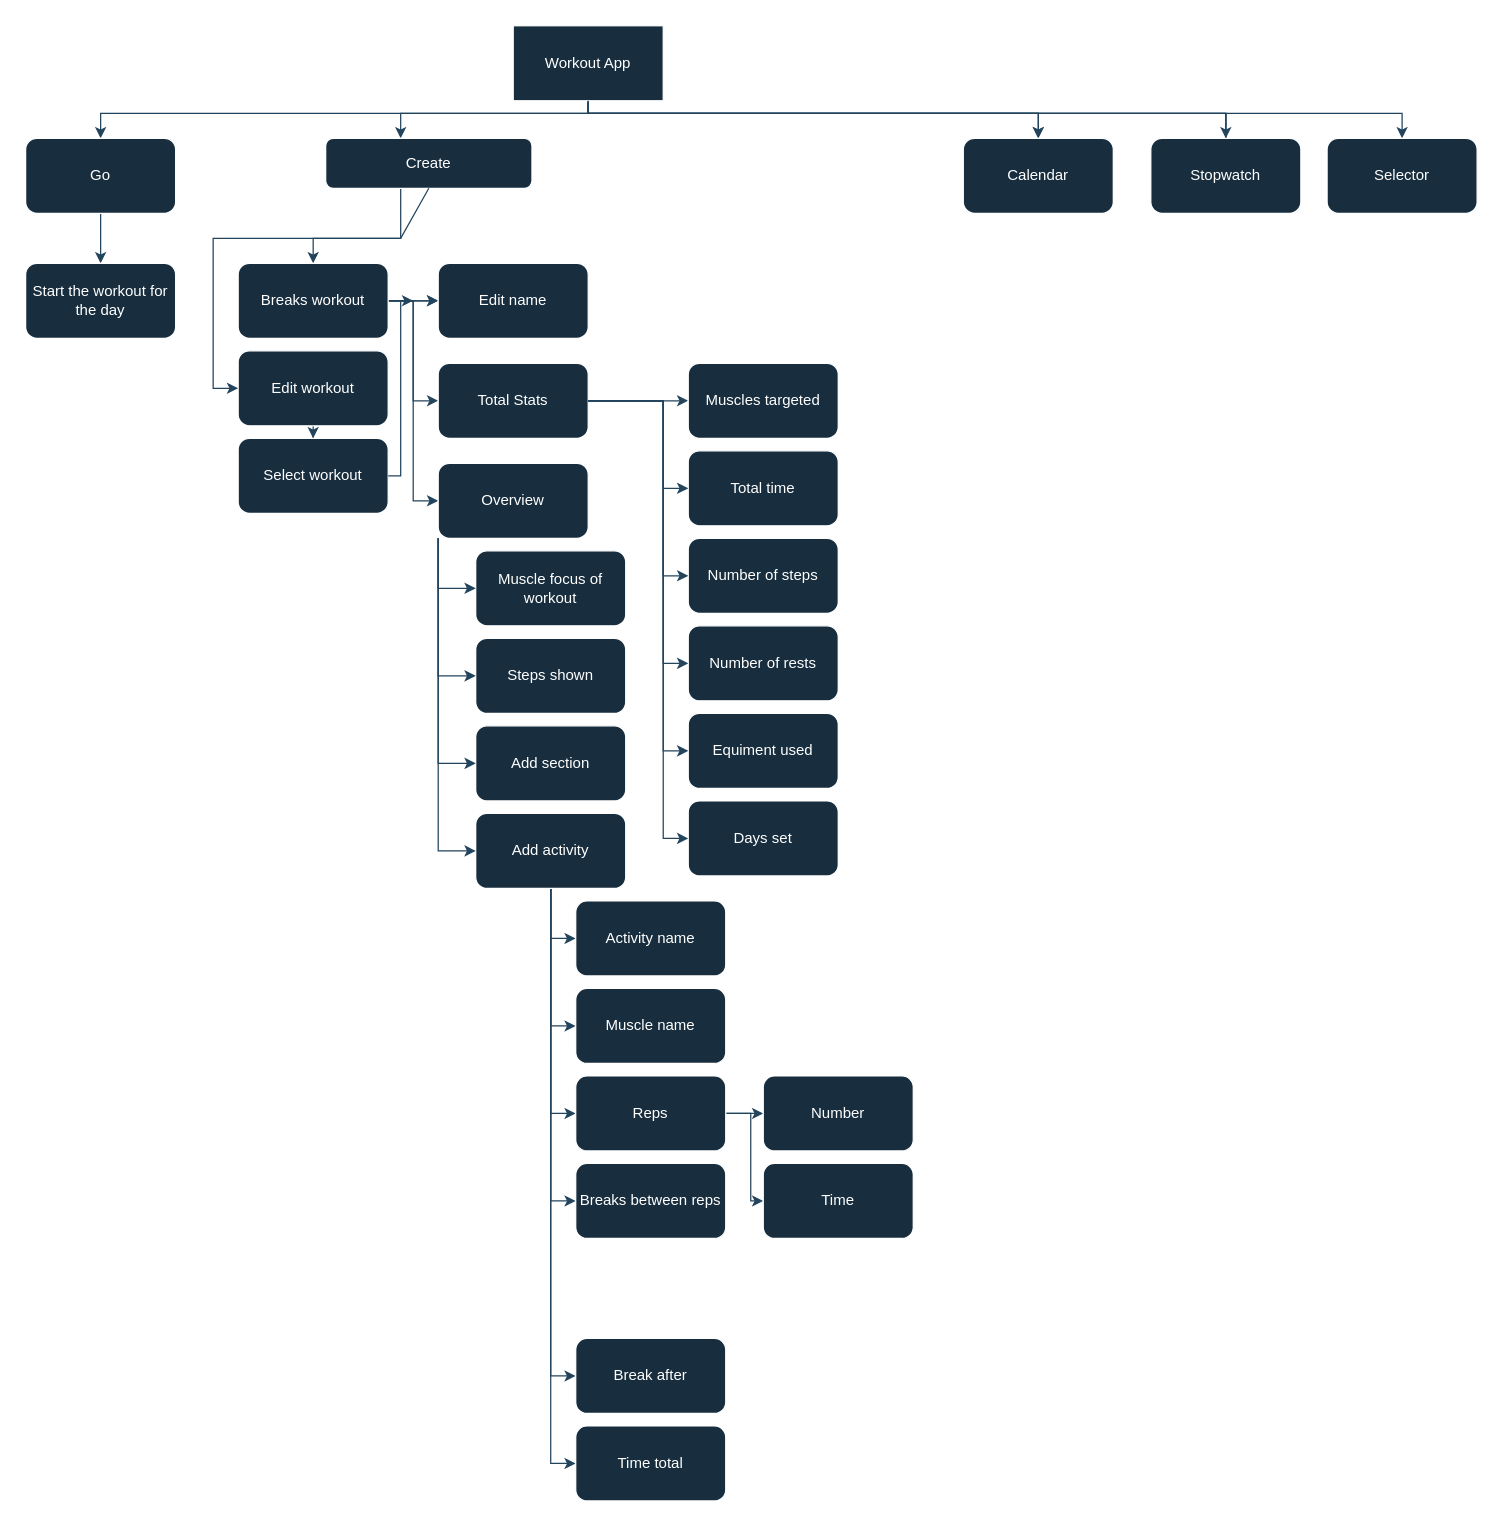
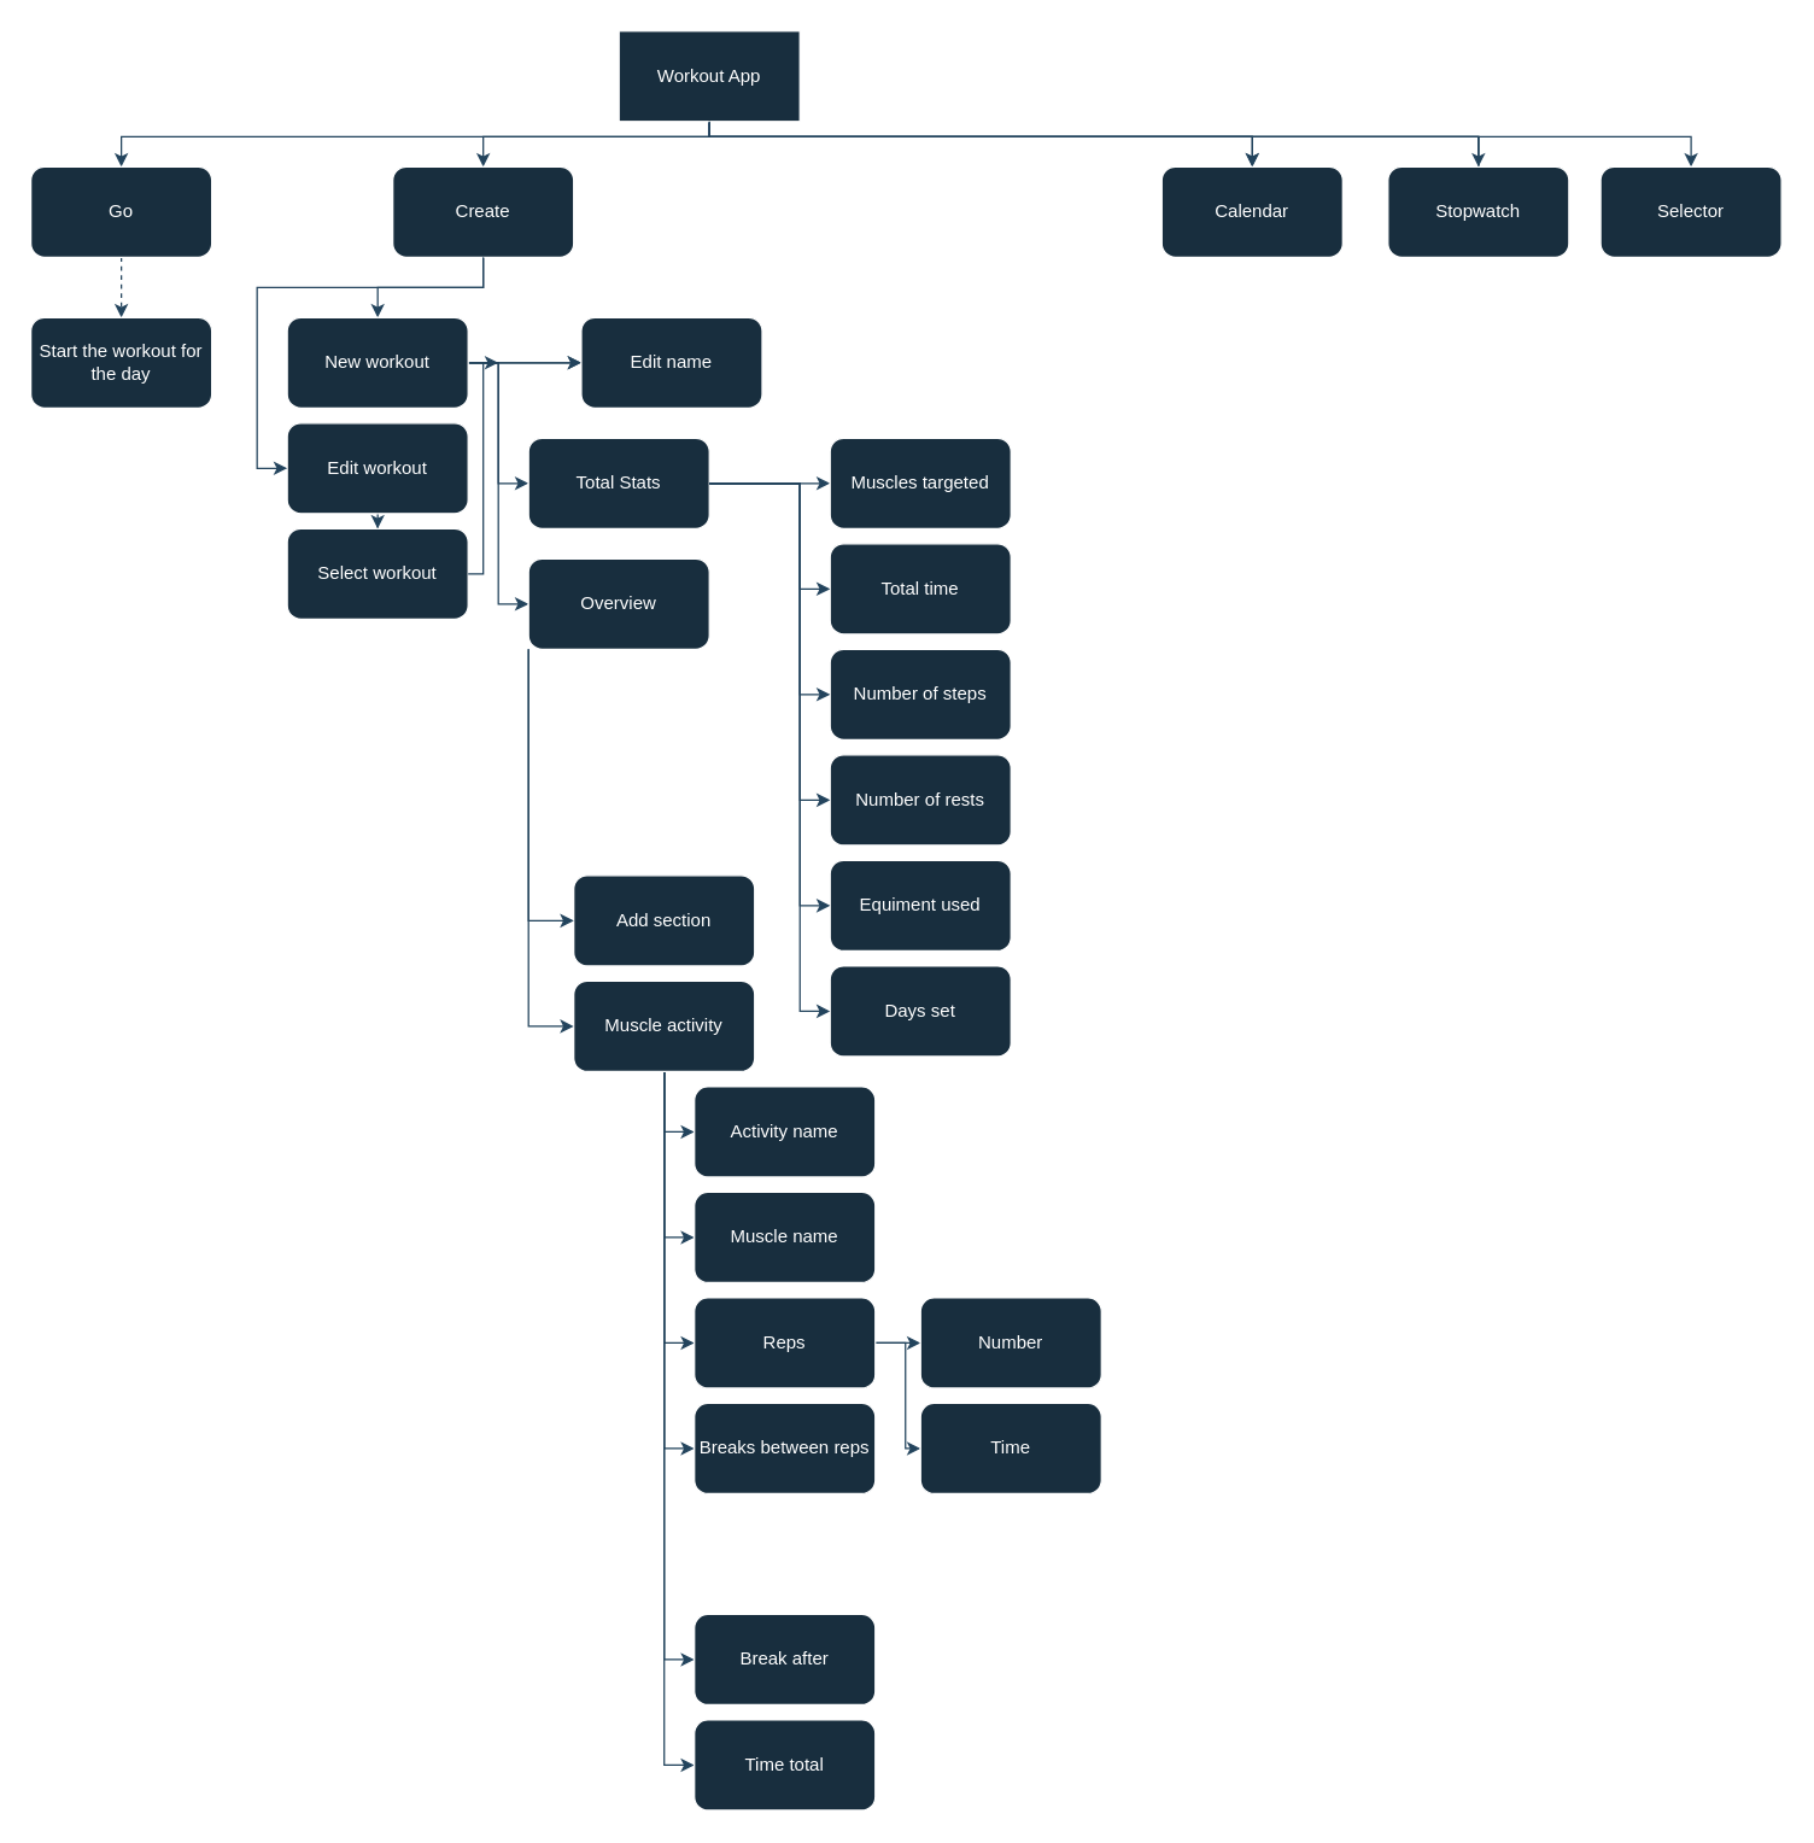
- <mxCell id="12" value="Create" style="rounded=1;whiteSpace=wrap;html=1;fillColor=#182E3E;strokeColor=#FFFFFF;fontColor=#FFFFFF;" parent="1" vertex="1"><mxGeometry x="260" y="110" width="165" height="40" as="geometry" /></mxCell>
+ <mxCell id="12" value="Create" style="rounded=1;whiteSpace=wrap;html=1;fillColor=#182E3E;strokeColor=#FFFFFF;fontColor=#FFFFFF;" parent="1" vertex="1"><mxGeometry x="260" y="110" width="120" height="60" as="geometry" /></mxCell>
- <mxCell id="9" value="" style="edgeStyle=orthogonalEdgeStyle;rounded=0;orthogonalLoop=1;jettySize=auto;html=1;strokeColor=#23445D;" parent="1" source="10" target="65" edge="1"><mxGeometry relative="1" as="geometry" /></mxCell>
+ <mxCell id="9" value="" style="edgeStyle=orthogonalEdgeStyle;rounded=0;orthogonalLoop=1;jettySize=auto;html=1;strokeColor=#23445D;dashed=1;" parent="1" source="10" target="65" edge="1"><mxGeometry relative="1" as="geometry" /></mxCell>
- <mxCell id="19" value="Breaks workout" style="whiteSpace=wrap;html=1;fillColor=#182E3E;strokeColor=#FFFFFF;fontColor=#FFFFFF;rounded=1;" parent="1" vertex="1"><mxGeometry x="190" y="210" width="120" height="60" as="geometry" /></mxCell>
+ <mxCell id="19" value="New workout" style="whiteSpace=wrap;html=1;fillColor=#182E3E;strokeColor=#FFFFFF;fontColor=#FFFFFF;rounded=1;" parent="1" vertex="1"><mxGeometry x="190" y="210" width="120" height="60" as="geometry" /></mxCell>
- <mxCell id="20" value="Edit name" style="whiteSpace=wrap;html=1;fillColor=#182E3E;strokeColor=#FFFFFF;fontColor=#FFFFFF;rounded=1;" parent="1" vertex="1"><mxGeometry x="350" y="210" width="120" height="60" as="geometry" /></mxCell>
+ <mxCell id="20" value="Edit name" style="whiteSpace=wrap;html=1;fillColor=#182E3E;strokeColor=#FFFFFF;fontColor=#FFFFFF;rounded=1;" parent="1" vertex="1"><mxGeometry x="385" y="210" width="120" height="60" as="geometry" /></mxCell>
- <mxCell id="46" value="" style="endArrow=classic;html=1;rounded=0;strokeColor=#23445D;exitX=0;exitY=1;exitDx=0;exitDy=0;entryX=0;entryY=0.5;entryDx=0;entryDy=0;" parent="45" source="23" target="44" edge="1"><mxGeometry width="50" height="50" relative="1" as="geometry"><mxPoint x="130" y="150" as="sourcePoint" /><mxPoint x="180" y="100" as="targetPoint" /><Array as="points"><mxPoint /></Array></mxGeometry></mxCell>
- <mxCell id="44" value="Muscle focus of workout" style="rounded=1;whiteSpace=wrap;html=1;strokeColor=#FFFFFF;fontColor=#FFFFFF;fillColor=#182E3E;" parent="1" vertex="1"><mxGeometry x="380" y="440" width="120" height="60" as="geometry" /></mxCell>
- <mxCell id="47" value="" style="endArrow=classic;html=1;rounded=0;strokeColor=#23445D;exitX=0;exitY=1;exitDx=0;exitDy=0;entryX=0;entryY=0.5;entryDx=0;entryDy=0;" parent="45" source="23" target="43" edge="1"><mxGeometry width="50" height="50" relative="1" as="geometry"><mxPoint x="130" y="150" as="sourcePoint" /><mxPoint x="180" y="100" as="targetPoint" /><Array as="points"><mxPoint y="70" /></Array></mxGeometry></mxCell>
- <mxCell id="43" value="Steps shown" style="rounded=1;whiteSpace=wrap;html=1;strokeColor=#FFFFFF;fontColor=#FFFFFF;fillColor=#182E3E;" parent="1" vertex="1"><mxGeometry x="380" y="510" width="120" height="60" as="geometry" /></mxCell>
- <mxCell id="42" value="Add activity" style="rounded=1;whiteSpace=wrap;html=1;strokeColor=#FFFFFF;fontColor=#FFFFFF;fillColor=#182E3E;" parent="1" vertex="1"><mxGeometry x="380" y="650" width="120" height="60" as="geometry" /></mxCell>
+ <mxCell id="42" value="Muscle activity" style="rounded=1;whiteSpace=wrap;html=1;strokeColor=#FFFFFF;fontColor=#FFFFFF;fillColor=#182E3E;" parent="1" vertex="1"><mxGeometry x="380" y="650" width="120" height="60" as="geometry" /></mxCell>
